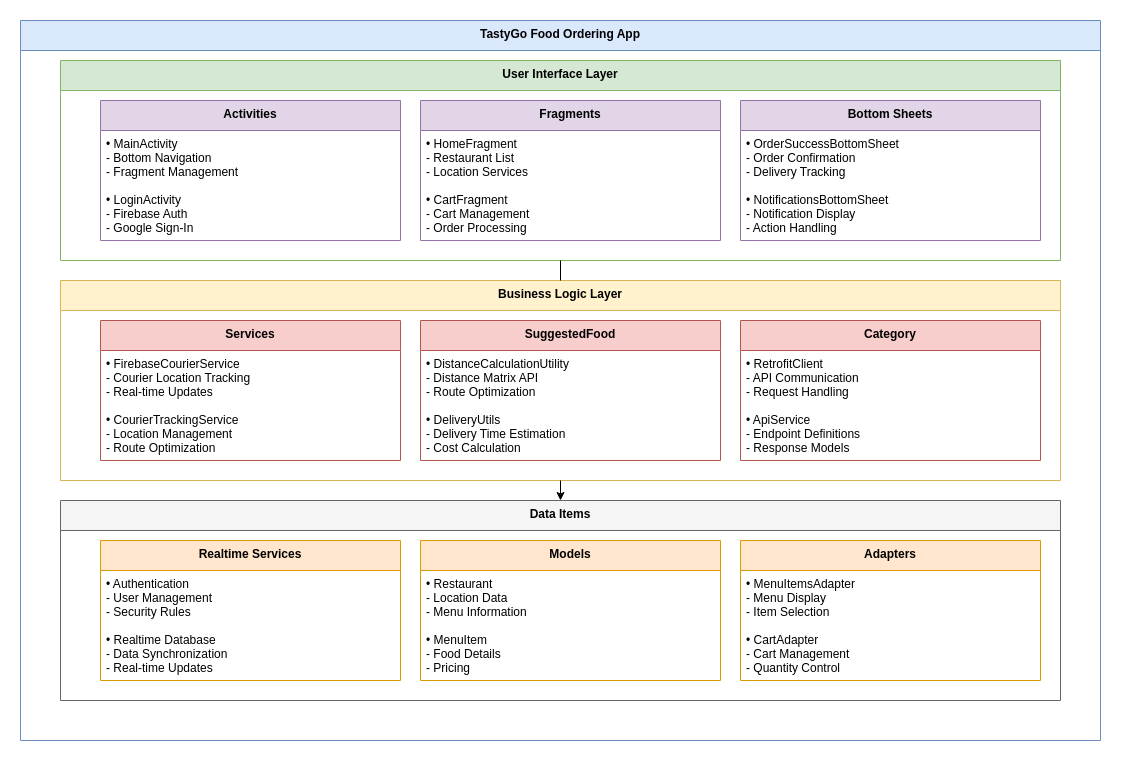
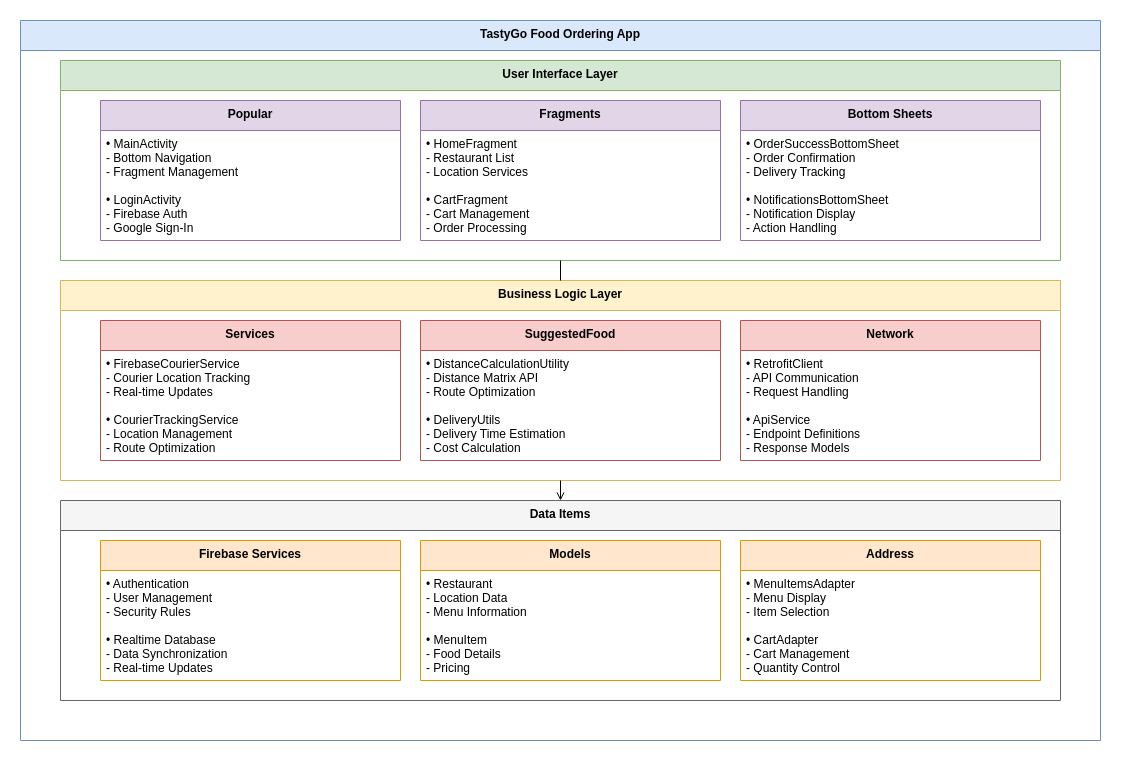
- <mxCell id="4" value="Activities" style="swimlane;fontStyle=1;align=center;verticalAlign=top;childLayout=stackLayout;horizontal=1;startSize=30;horizontalStack=0;resizeParent=1;resizeParentMax=0;resizeLast=0;collapsible=1;marginBottom=0;fillColor=#e1d5e7;strokeColor=#9673a6;" vertex="1" parent="3"><mxGeometry x="40" y="40" width="300" height="140" as="geometry" /></mxCell>
+ <mxCell id="4" value="Popular" style="swimlane;fontStyle=1;align=center;verticalAlign=top;childLayout=stackLayout;horizontal=1;startSize=30;horizontalStack=0;resizeParent=1;resizeParentMax=0;resizeLast=0;collapsible=1;marginBottom=0;fillColor=#e1d5e7;strokeColor=#9673a6;" vertex="1" parent="3"><mxGeometry x="40" y="40" width="300" height="140" as="geometry" /></mxCell>
- <mxCell id="15" value="Category" style="swimlane;fontStyle=1;align=center;verticalAlign=top;childLayout=stackLayout;horizontal=1;startSize=30;horizontalStack=0;resizeParent=1;resizeParentMax=0;resizeLast=0;collapsible=1;marginBottom=0;fillColor=#f8cecc;strokeColor=#b85450;" vertex="1" parent="10"><mxGeometry x="680" y="40" width="300" height="140" as="geometry" /></mxCell>
+ <mxCell id="15" value="Network" style="swimlane;fontStyle=1;align=center;verticalAlign=top;childLayout=stackLayout;horizontal=1;startSize=30;horizontalStack=0;resizeParent=1;resizeParentMax=0;resizeLast=0;collapsible=1;marginBottom=0;fillColor=#f8cecc;strokeColor=#b85450;" vertex="1" parent="10"><mxGeometry x="680" y="40" width="300" height="140" as="geometry" /></mxCell>
- <mxCell id="25" value="" style="endArrow=classic;html=1;exitX=0.5;exitY=1;exitDx=0;exitDy=0;entryX=0.5;entryY=0;entryDx=0;entryDy=0;" edge="1" parent="2" source="10" target="17"><mxGeometry width="50" height="50" relative="1" as="geometry"><mxPoint x="540" y="500" as="sourcePoint" /><mxPoint x="590" y="450" as="targetPoint" /></mxGeometry></mxCell>
+ <mxCell id="25" value="" style="endArrow=open;html=1;exitX=0.5;exitY=1;exitDx=0;exitDy=0;entryX=0.5;entryY=0;entryDx=0;entryDy=0;" edge="1" parent="2" source="10" target="17"><mxGeometry width="50" height="50" relative="1" as="geometry"><mxPoint x="540" y="500" as="sourcePoint" /><mxPoint x="590" y="450" as="targetPoint" /></mxGeometry></mxCell>
- <mxCell id="18" value="Realtime Services" style="swimlane;fontStyle=1;align=center;verticalAlign=top;childLayout=stackLayout;horizontal=1;startSize=30;horizontalStack=0;resizeParent=1;resizeParentMax=0;resizeLast=0;collapsible=1;marginBottom=0;fillColor=#ffe6cc;strokeColor=#d79b00;" vertex="1" parent="17"><mxGeometry x="40" y="40" width="300" height="140" as="geometry" /></mxCell>
+ <mxCell id="18" value="Firebase Services" style="swimlane;fontStyle=1;align=center;verticalAlign=top;childLayout=stackLayout;horizontal=1;startSize=30;horizontalStack=0;resizeParent=1;resizeParentMax=0;resizeLast=0;collapsible=1;marginBottom=0;fillColor=#ffe6cc;strokeColor=#d79b00;" vertex="1" parent="17"><mxGeometry x="40" y="40" width="300" height="140" as="geometry" /></mxCell>
- <mxCell id="22" value="Adapters" style="swimlane;fontStyle=1;align=center;verticalAlign=top;childLayout=stackLayout;horizontal=1;startSize=30;horizontalStack=0;resizeParent=1;resizeParentMax=0;resizeLast=0;collapsible=1;marginBottom=0;fillColor=#ffe6cc;strokeColor=#d79b00;" vertex="1" parent="17"><mxGeometry x="680" y="40" width="300" height="140" as="geometry" /></mxCell>
+ <mxCell id="22" value="Address" style="swimlane;fontStyle=1;align=center;verticalAlign=top;childLayout=stackLayout;horizontal=1;startSize=30;horizontalStack=0;resizeParent=1;resizeParentMax=0;resizeLast=0;collapsible=1;marginBottom=0;fillColor=#ffe6cc;strokeColor=#d79b00;" vertex="1" parent="17"><mxGeometry x="680" y="40" width="300" height="140" as="geometry" /></mxCell>
